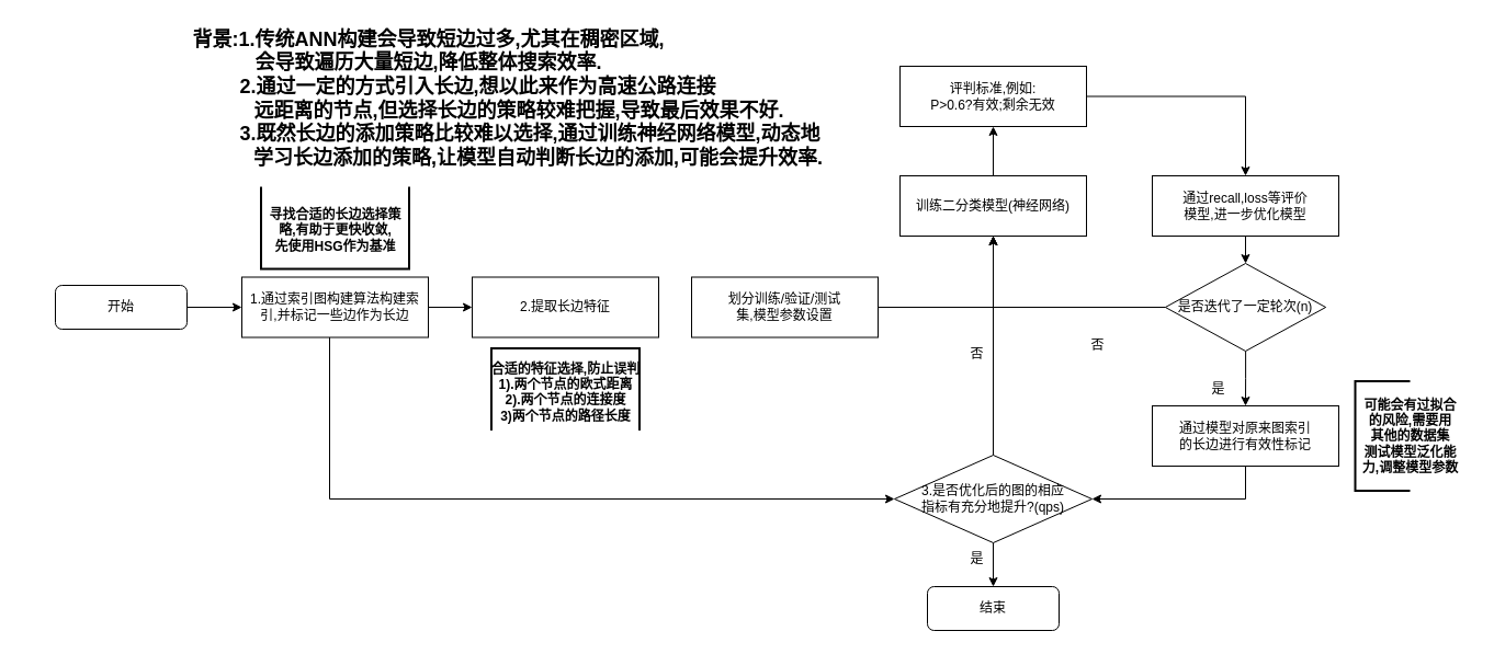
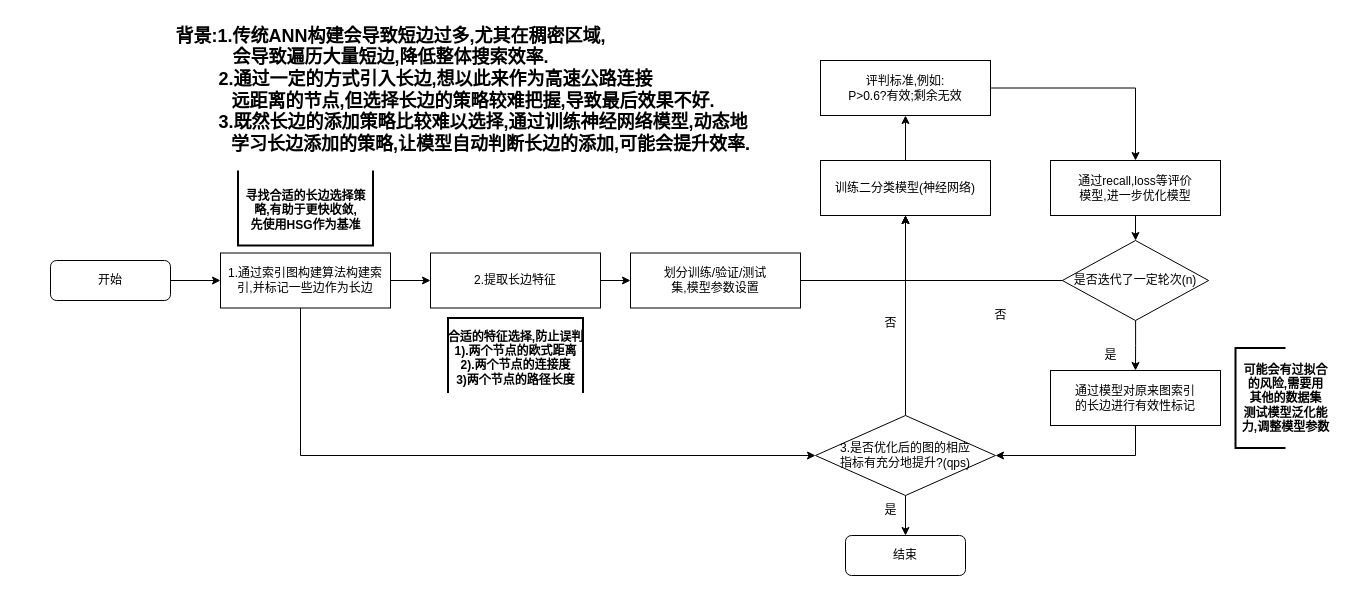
+ <mxCell id="8" value="" style="edgeStyle=orthogonalEdgeStyle;rounded=0;orthogonalLoop=1;jettySize=auto;html=1;" edge="1" parent="1" source="9" target="32"><mxGeometry relative="1" as="geometry" /></mxCell>
